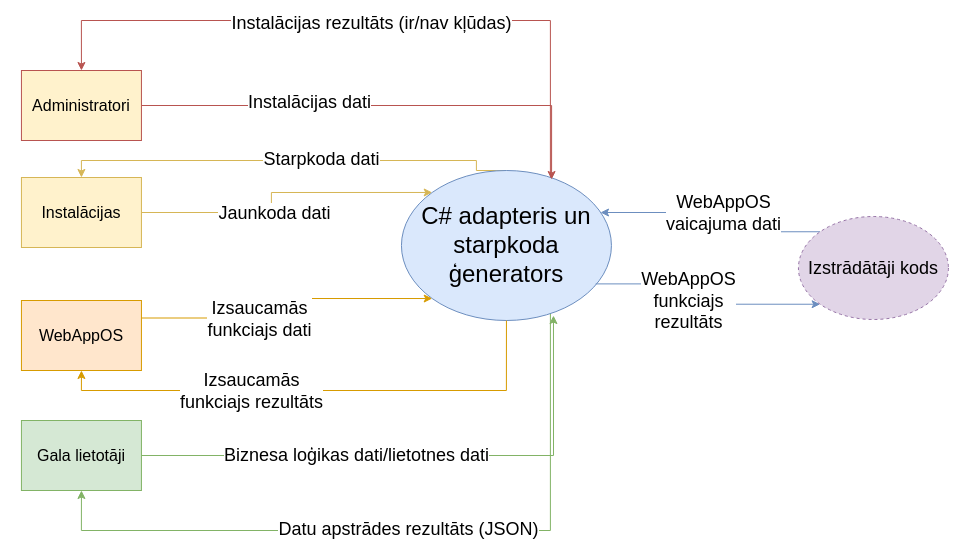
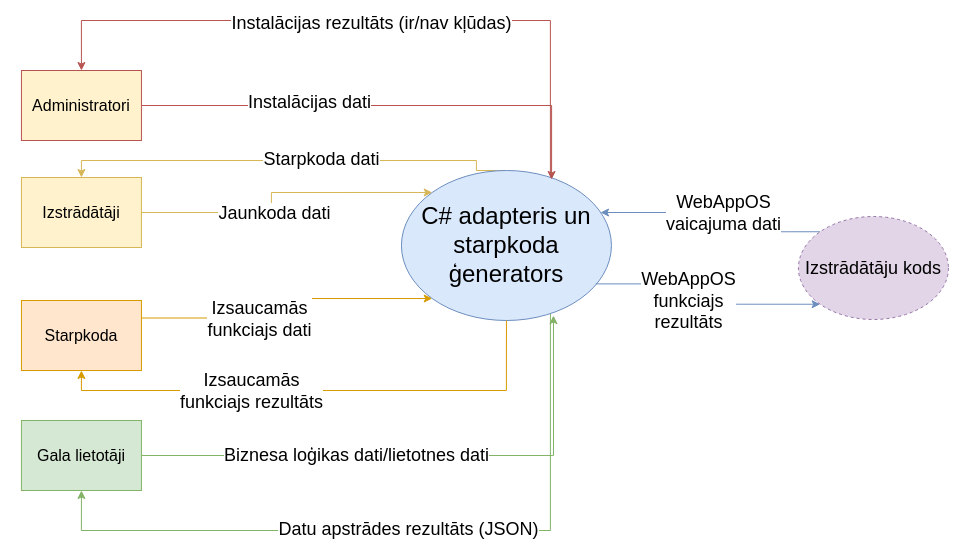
- <mxCell id="11" value="&lt;font size=&quot;3&quot;&gt;Instalācijas&lt;/font&gt;" style="rounded=0;whiteSpace=wrap;html=1;fillColor=#fff2cc;strokeColor=#d6b656;" parent="1" vertex="1"><mxGeometry x="20.94" y="177" width="120" height="70" as="geometry" /></mxCell>
+ <mxCell id="11" value="&lt;font size=&quot;3&quot;&gt;Izstrādātāji&lt;/font&gt;" style="rounded=0;whiteSpace=wrap;html=1;fillColor=#fff2cc;strokeColor=#d6b656;" parent="1" vertex="1"><mxGeometry x="20.94" y="177" width="120" height="70" as="geometry" /></mxCell>
- <mxCell id="21" value="&lt;span style=&quot;font-size: 18px&quot;&gt;Izstrādātāji kods&lt;/span&gt;" style="ellipse;whiteSpace=wrap;html=1;fillColor=#e1d5e7;strokeColor=#9673a6;dashed=1;" parent="1" vertex="1"><mxGeometry x="797.94" y="216" width="150" height="103" as="geometry" /></mxCell>
+ <mxCell id="21" value="&lt;span style=&quot;font-size: 18px&quot;&gt;Izstrādātāju kods&lt;/span&gt;" style="ellipse;whiteSpace=wrap;html=1;fillColor=#e1d5e7;strokeColor=#9673a6;dashed=1;" parent="1" vertex="1"><mxGeometry x="797.94" y="216" width="150" height="103" as="geometry" /></mxCell>
- <mxCell id="25" value="&lt;font style=&quot;font-size: 16px&quot;&gt;WebAppOS&lt;/font&gt;" style="rounded=0;whiteSpace=wrap;html=1;labelBackgroundColor=none;fillColor=#ffe6cc;strokeColor=#d79b00;" parent="1" vertex="1"><mxGeometry x="20.94" y="300" width="120" height="70" as="geometry" /></mxCell>
+ <mxCell id="25" value="&lt;font style=&quot;font-size: 16px&quot;&gt;Starpkoda&lt;/font&gt;" style="rounded=0;whiteSpace=wrap;html=1;labelBackgroundColor=none;fillColor=#ffe6cc;strokeColor=#d79b00;" parent="1" vertex="1"><mxGeometry x="20.94" y="300" width="120" height="70" as="geometry" /></mxCell>
